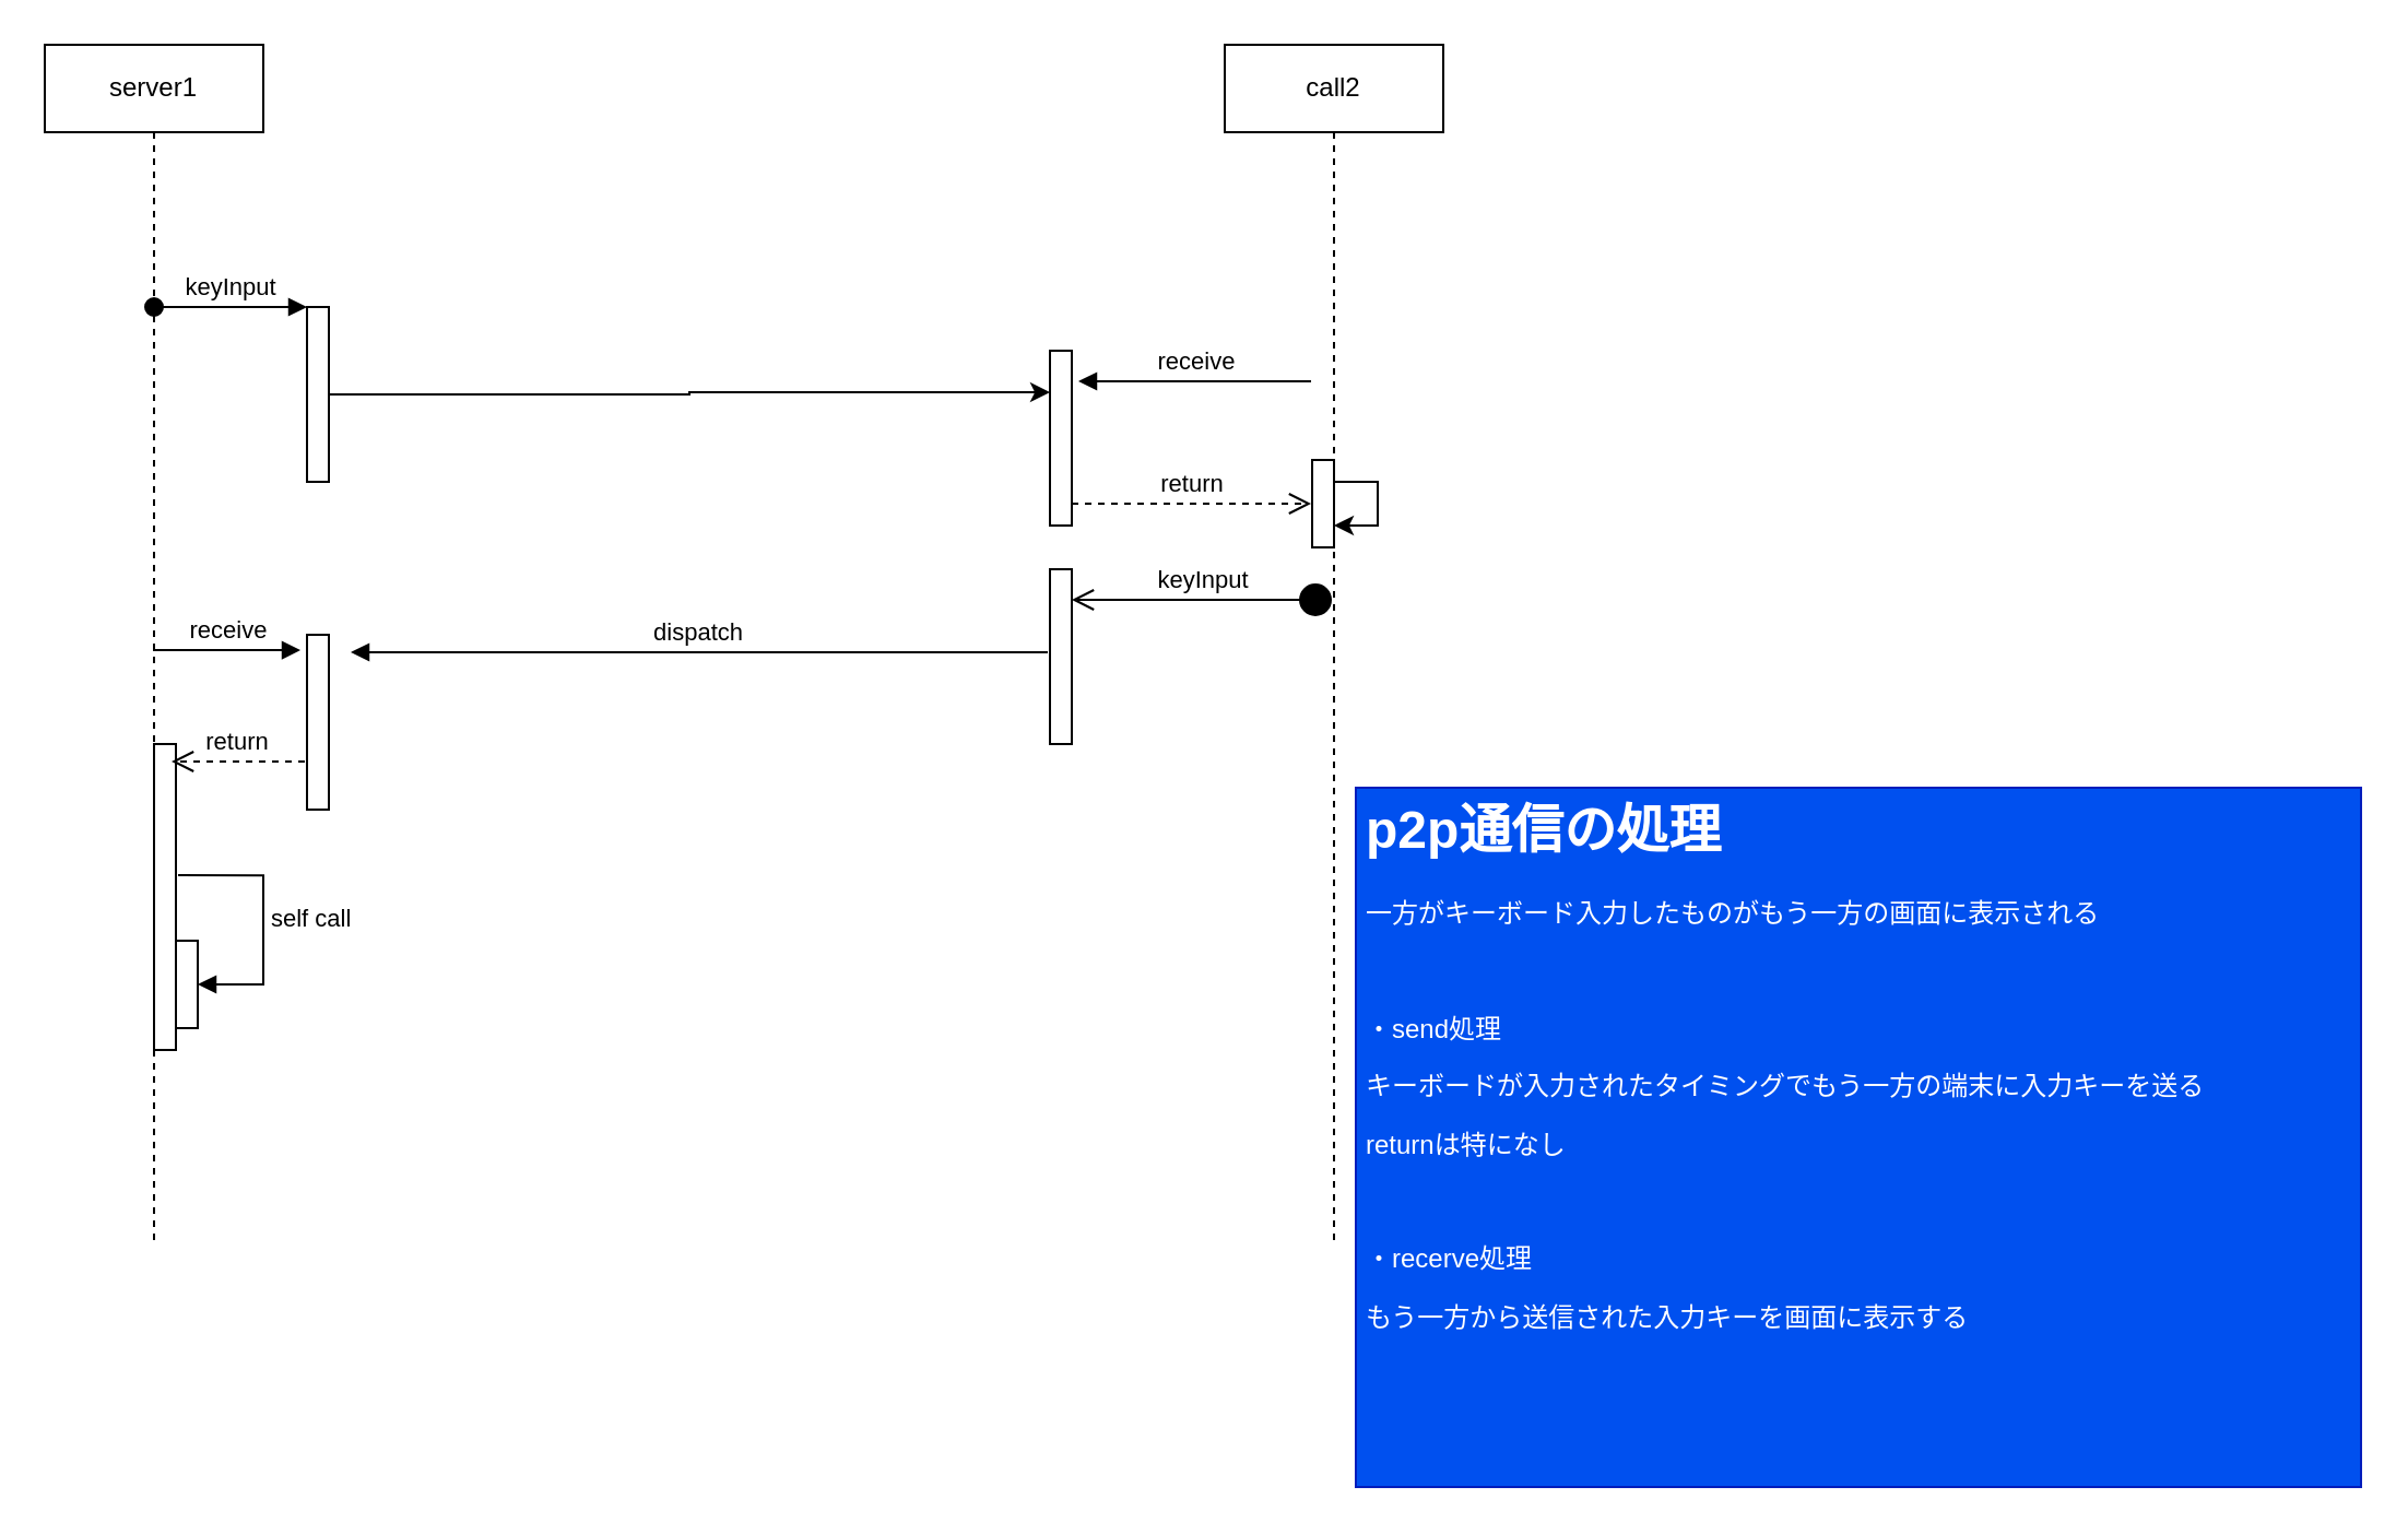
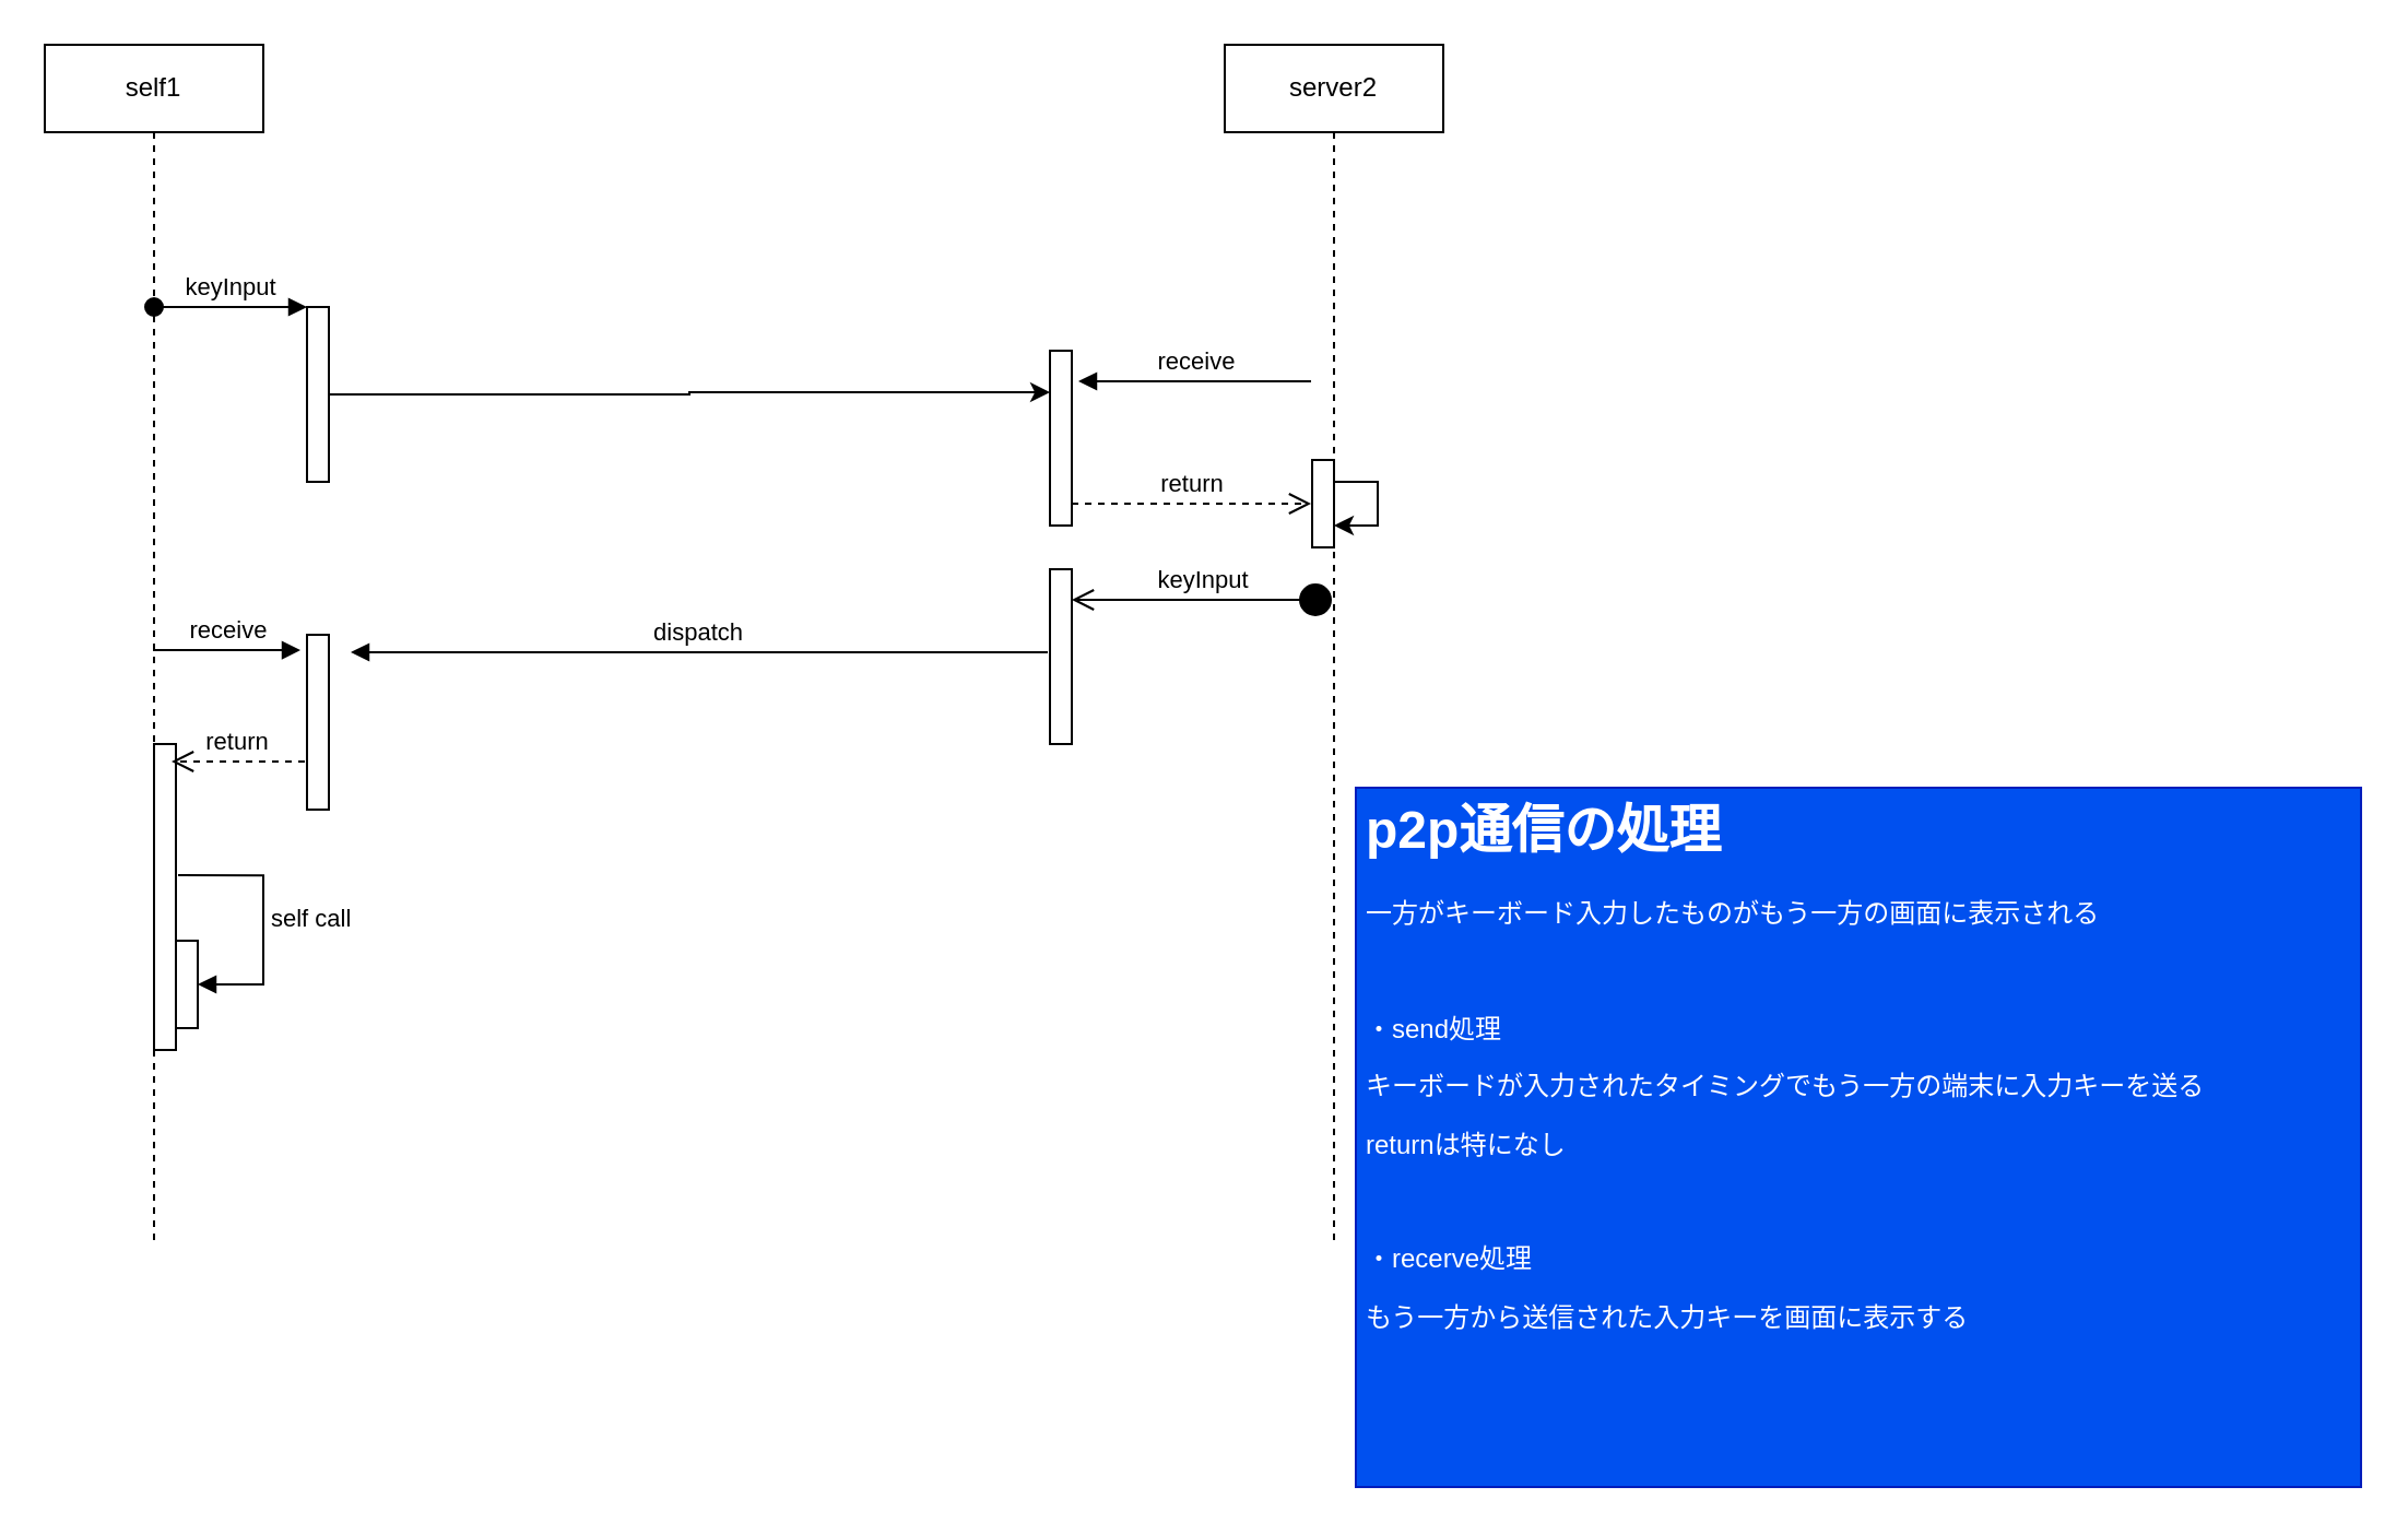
- <mxCell id="3" value="server1" style="shape=umlLifeline;perimeter=lifelinePerimeter;whiteSpace=wrap;html=1;container=1;collapsible=0;recursiveResize=0;outlineConnect=0;" parent="1" vertex="1"><mxGeometry x="20" y="20" width="100" height="550" as="geometry" /></mxCell>
+ <mxCell id="3" value="self1" style="shape=umlLifeline;perimeter=lifelinePerimeter;whiteSpace=wrap;html=1;container=1;collapsible=0;recursiveResize=0;outlineConnect=0;" parent="1" vertex="1"><mxGeometry x="20" y="20" width="100" height="550" as="geometry" /></mxCell>
- <mxCell id="7" value="call2" style="shape=umlLifeline;perimeter=lifelinePerimeter;whiteSpace=wrap;html=1;container=1;collapsible=0;recursiveResize=0;outlineConnect=0;" parent="1" vertex="1"><mxGeometry x="560" y="20" width="100" height="550" as="geometry" /></mxCell>
+ <mxCell id="7" value="server2" style="shape=umlLifeline;perimeter=lifelinePerimeter;whiteSpace=wrap;html=1;container=1;collapsible=0;recursiveResize=0;outlineConnect=0;" parent="1" vertex="1"><mxGeometry x="560" y="20" width="100" height="550" as="geometry" /></mxCell>
